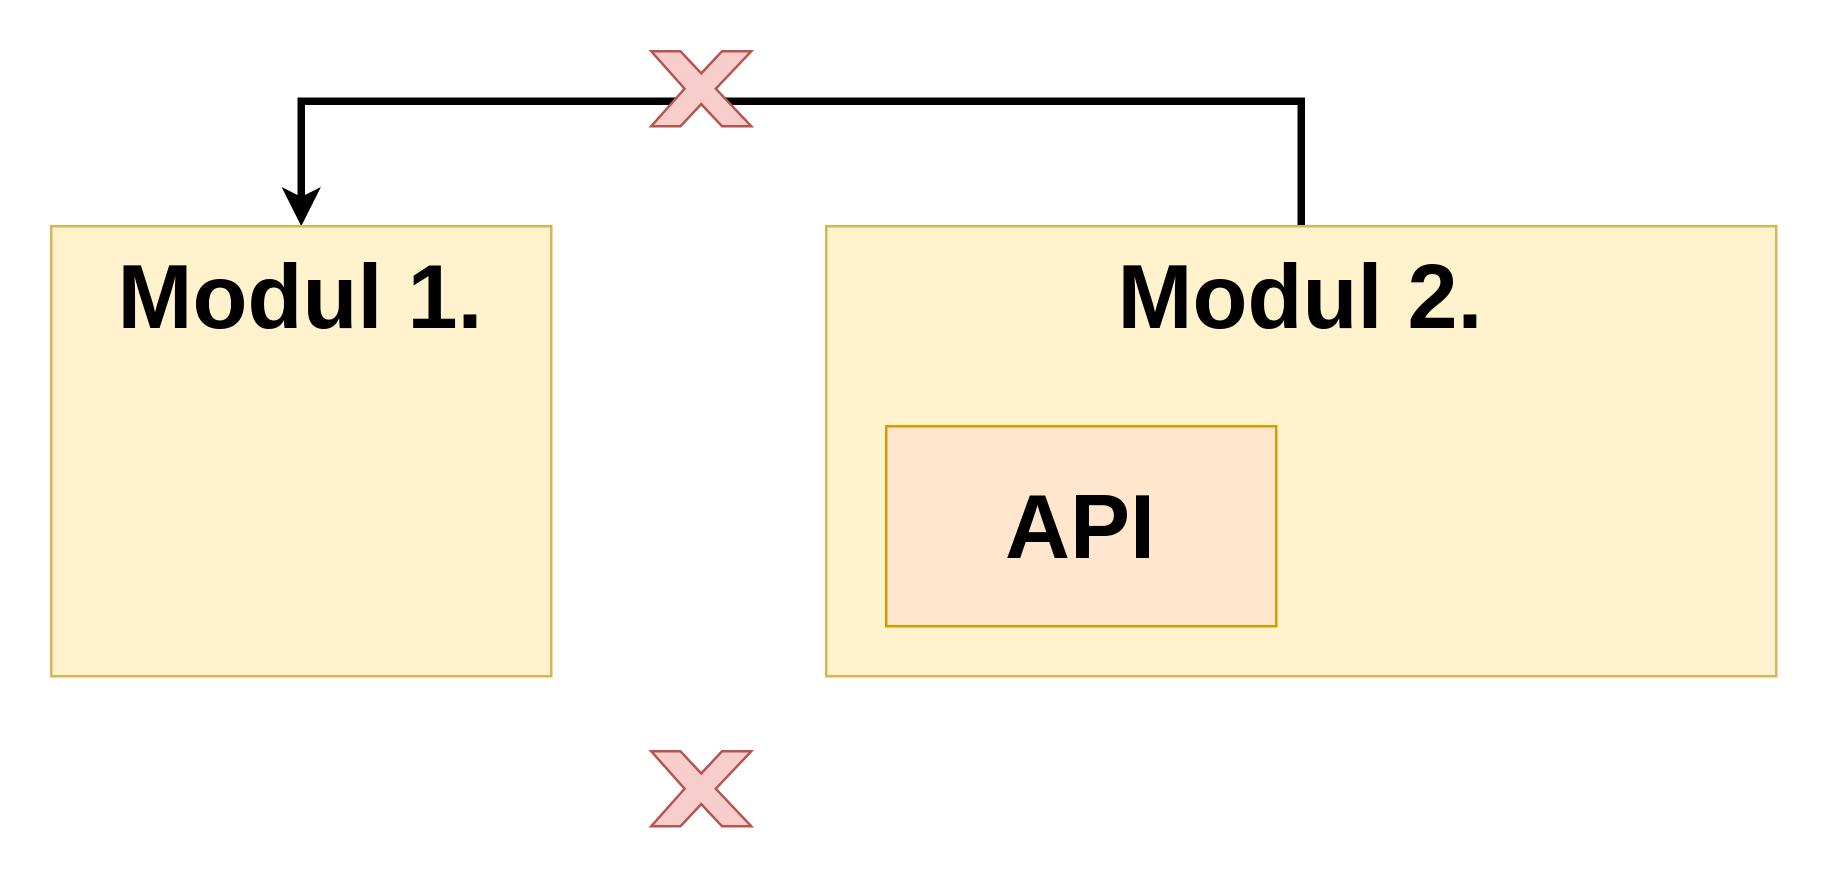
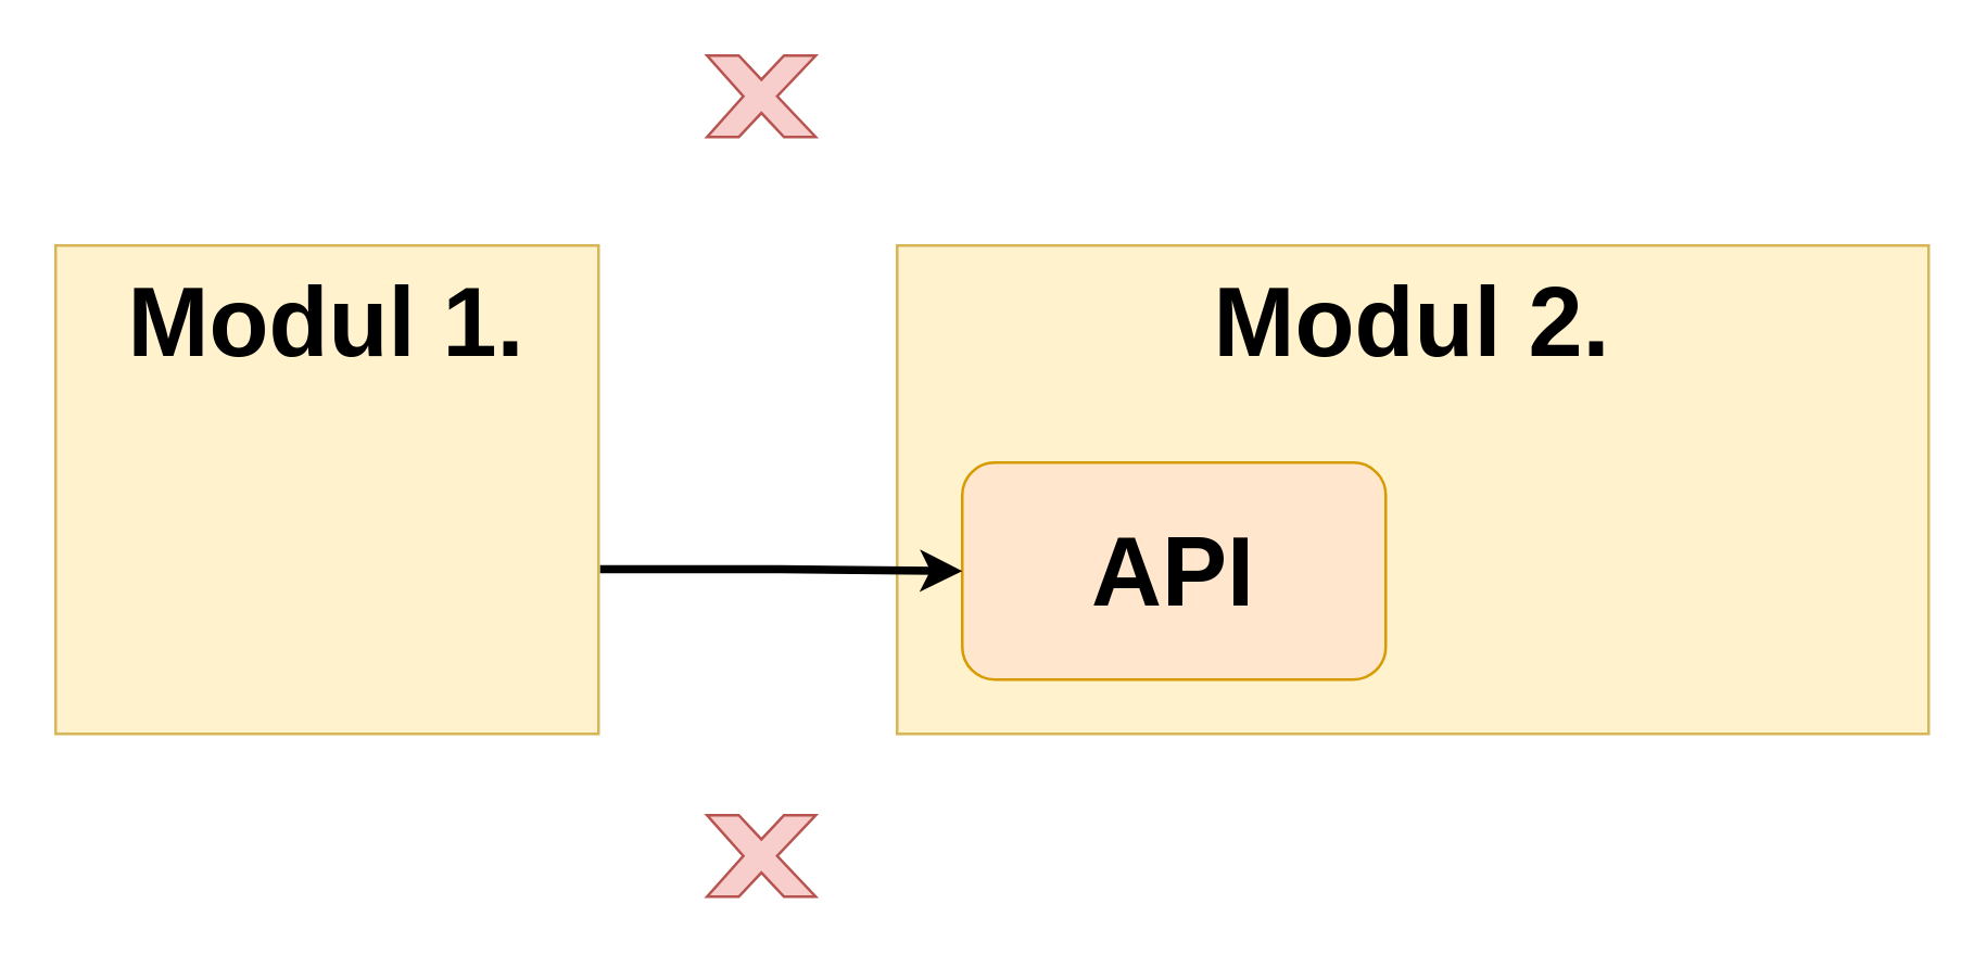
- <mxCell id="2" style="edgeStyle=orthogonalEdgeStyle;rounded=0;orthogonalLoop=1;jettySize=auto;html=1;exitX=0.5;exitY=0;exitDx=0;exitDy=0;entryX=0.5;entryY=0;entryDx=0;entryDy=0;strokeWidth=3;" edge="1" parent="1" source="3" target="4"><mxGeometry relative="1" as="geometry"><Array as="points"><mxPoint x="520" y="40" /><mxPoint x="120" y="40" /></Array></mxGeometry></mxCell>
+ <mxCell id="8" style="edgeStyle=orthogonalEdgeStyle;rounded=0;orthogonalLoop=1;jettySize=auto;html=1;exitX=1.003;exitY=0.663;exitDx=0;exitDy=0;entryX=0;entryY=0.5;entryDx=0;entryDy=0;exitPerimeter=0;strokeWidth=3;" edge="1" parent="1" source="4" target="5"><mxGeometry relative="1" as="geometry" /></mxCell>
- <mxCell id="5" value="API" style="rounded=0;whiteSpace=wrap;html=1;fillColor=#ffe6cc;strokeColor=#d79b00;fontSize=36;fontStyle=1" vertex="1" parent="1"><mxGeometry x="354" y="170" width="156" height="80" as="geometry" /></mxCell>
+ <mxCell id="5" value="API" style="whiteSpace=wrap;html=1;fillColor=#ffe6cc;strokeColor=#d79b00;fontSize=36;fontStyle=1;rounded=1;" vertex="1" parent="1"><mxGeometry x="354" y="170" width="156" height="80" as="geometry" /></mxCell>
